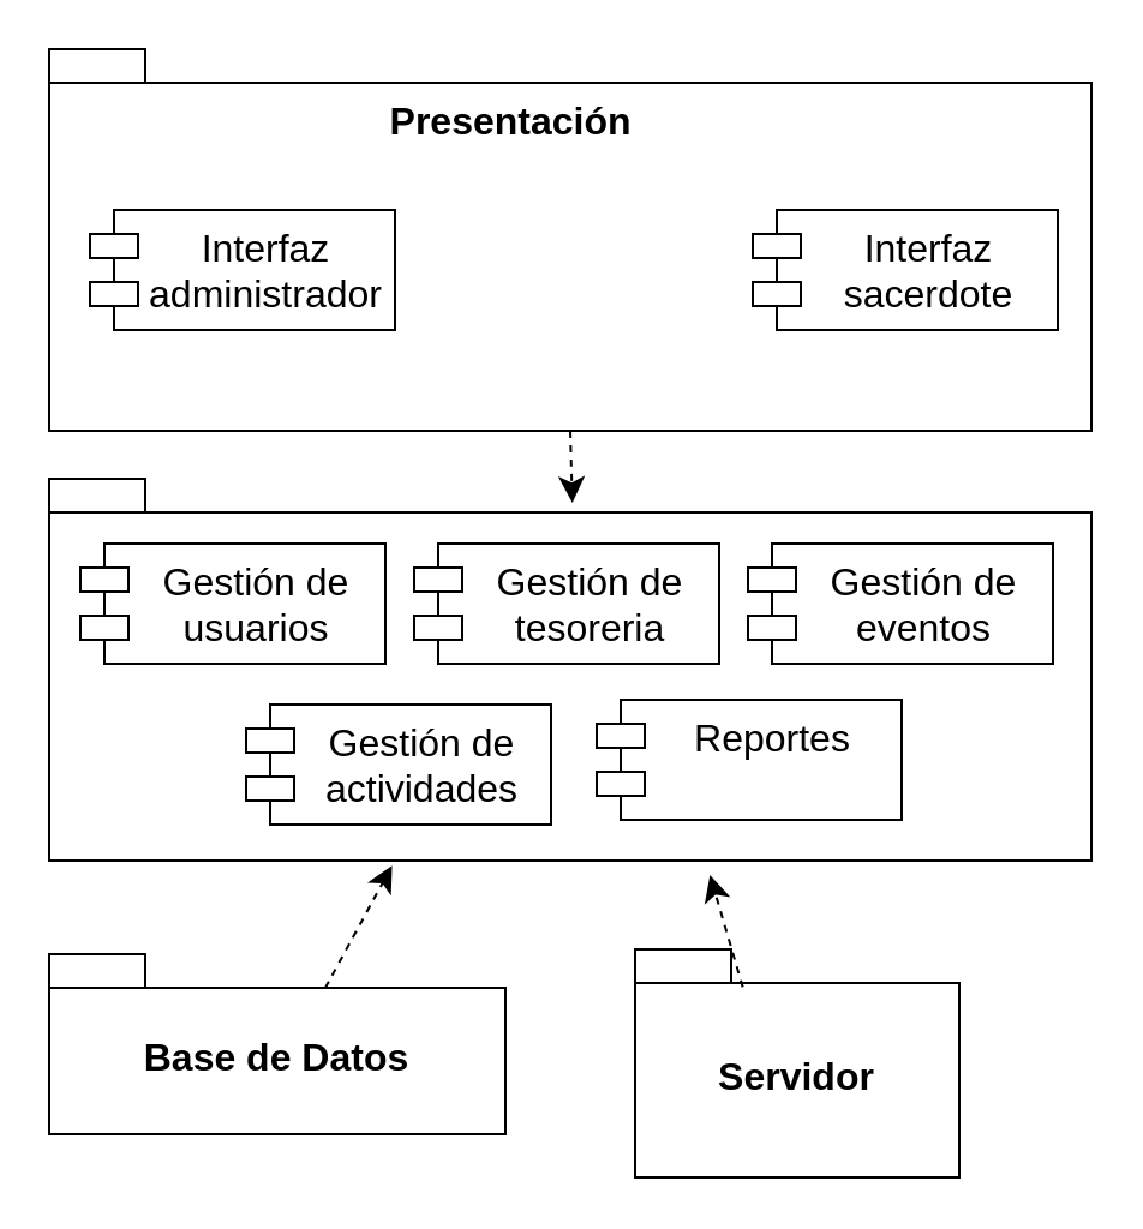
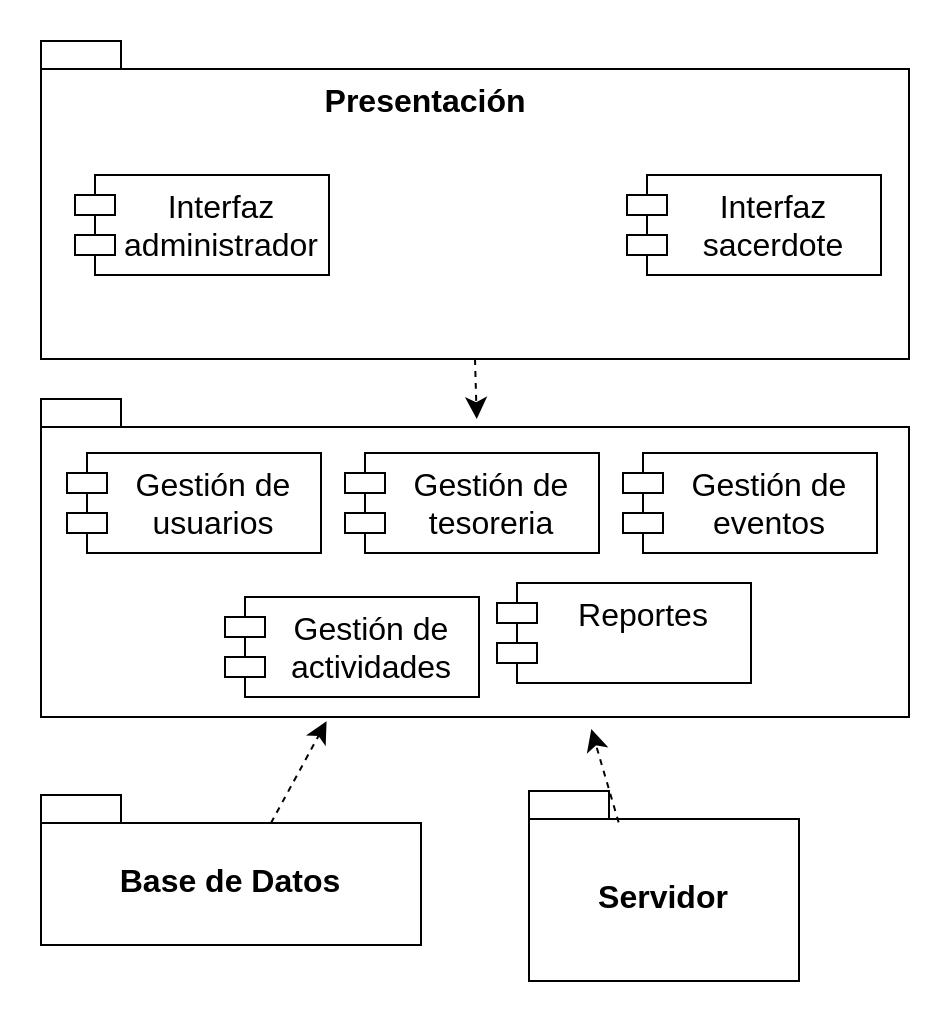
- <mxCell id="11" value="Gestión de actividades" style="shape=module;align=left;spacingLeft=20;align=center;verticalAlign=top;whiteSpace=wrap;html=1;fontSize=16;" vertex="1" parent="1"><mxGeometry x="102" y="293" width="127" height="50" as="geometry" /></mxCell>
+ <mxCell id="11" value="Gestión de actividades" style="shape=module;align=left;spacingLeft=20;align=center;verticalAlign=top;whiteSpace=wrap;html=1;fontSize=16;" vertex="1" parent="1"><mxGeometry x="112" y="298" width="127" height="50" as="geometry" /></mxCell>
